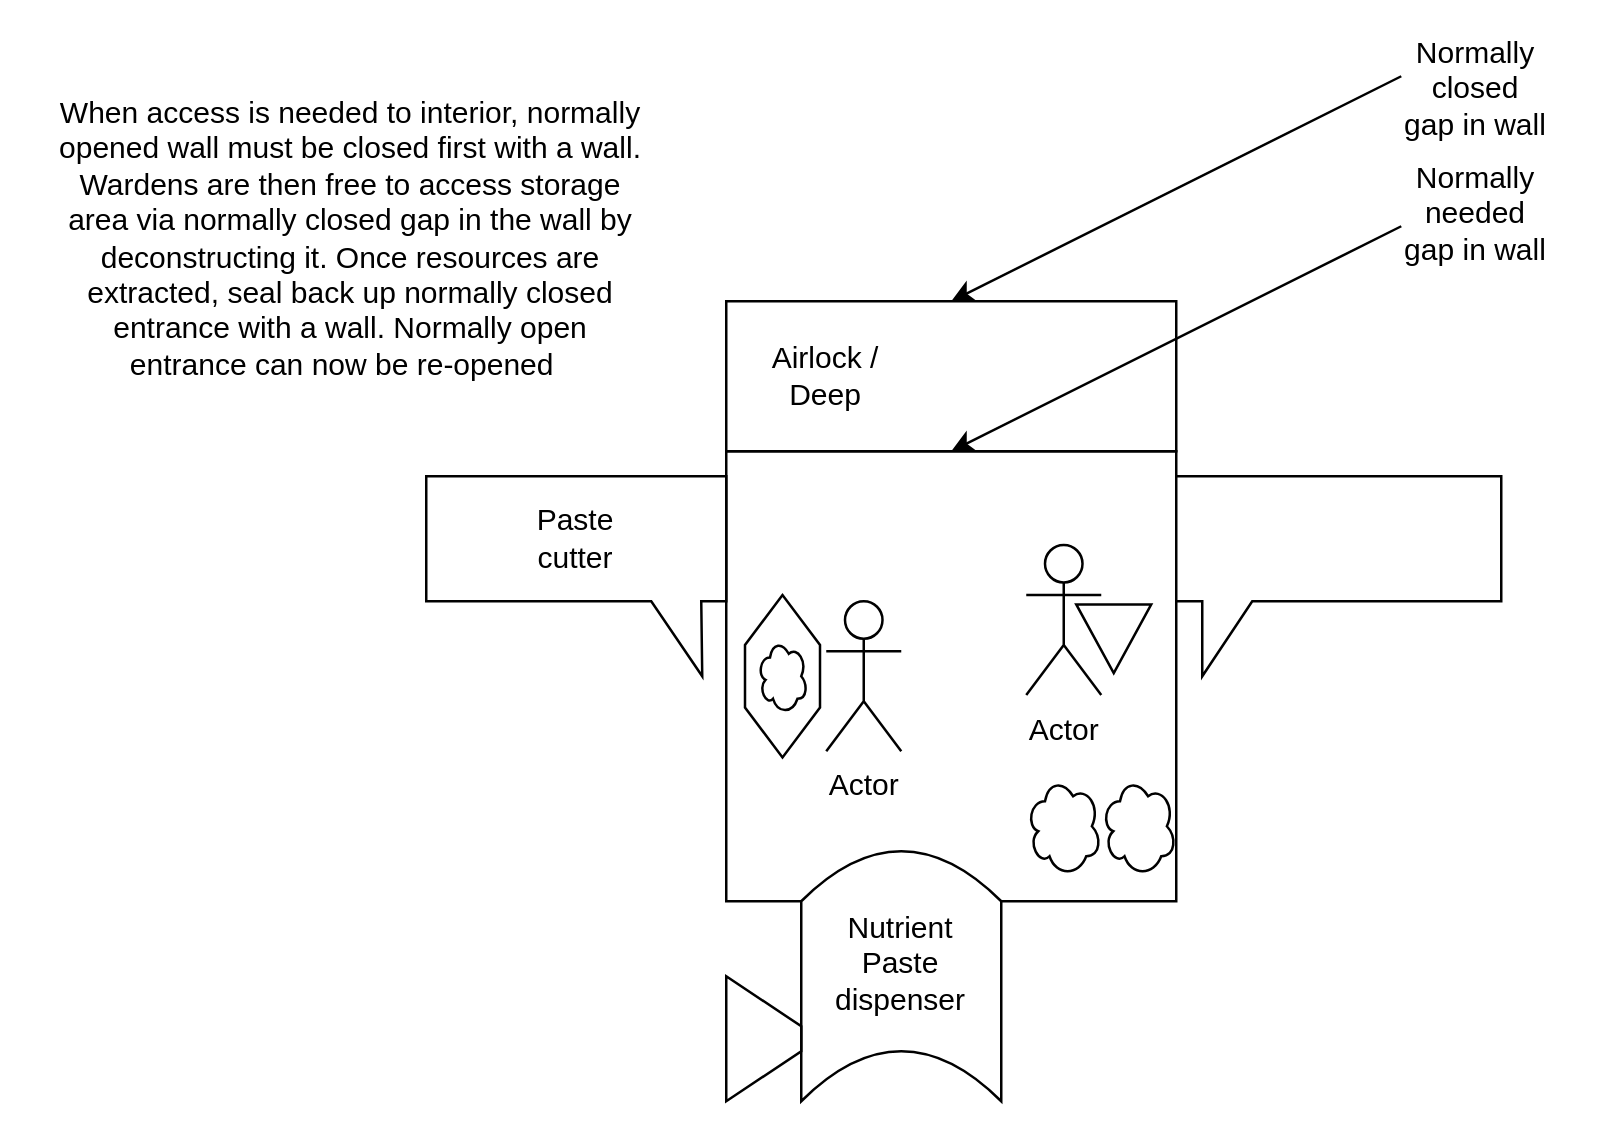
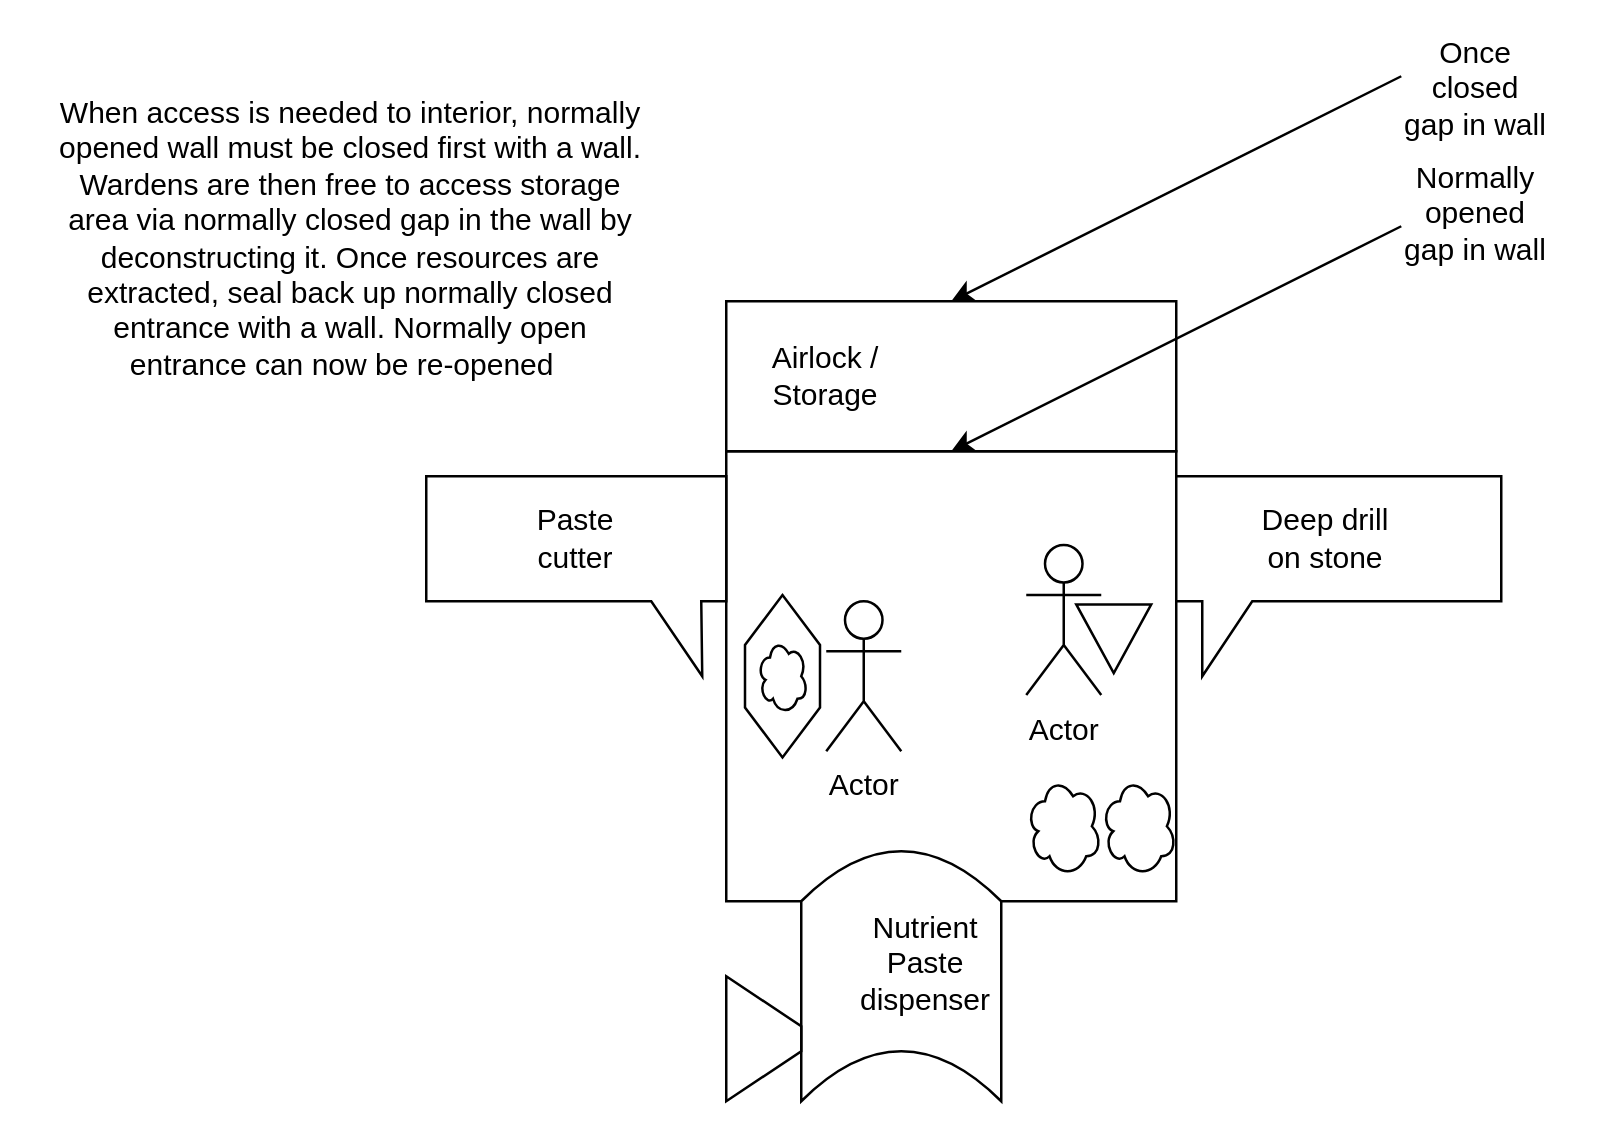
- <mxCell id="21" value="Normally closed gap in wall" style="text;html=1;align=center;verticalAlign=middle;whiteSpace=wrap;rounded=0;" vertex="1" parent="1"><mxGeometry x="560" y="20" width="60" height="30" as="geometry" /></mxCell>
+ <mxCell id="21" value="Once closed gap in wall" style="text;html=1;align=center;verticalAlign=middle;whiteSpace=wrap;rounded=0;" vertex="1" parent="1"><mxGeometry x="560" y="20" width="60" height="30" as="geometry" /></mxCell>
- <mxCell id="22" value="Normally needed gap in wall" style="text;html=1;align=center;verticalAlign=middle;whiteSpace=wrap;rounded=0;" vertex="1" parent="1"><mxGeometry x="560" y="70" width="60" height="30" as="geometry" /></mxCell>
+ <mxCell id="22" value="Normally opened gap in wall" style="text;html=1;align=center;verticalAlign=middle;whiteSpace=wrap;rounded=0;" vertex="1" parent="1"><mxGeometry x="560" y="70" width="60" height="30" as="geometry" /></mxCell>
- <mxCell id="13" value="Airlock / Deep" style="text;html=1;align=center;verticalAlign=middle;whiteSpace=wrap;rounded=0;" vertex="1" parent="1"><mxGeometry x="300" y="135" width="60" height="30" as="geometry" /></mxCell>
+ <mxCell id="13" value="Airlock / Storage" style="text;html=1;align=center;verticalAlign=middle;whiteSpace=wrap;rounded=0;" vertex="1" parent="1"><mxGeometry x="300" y="135" width="60" height="30" as="geometry" /></mxCell>
+ <mxCell id="18" value="Deep drill on stone" style="text;html=1;align=center;verticalAlign=middle;whiteSpace=wrap;rounded=0;" vertex="1" parent="1"><mxGeometry x="500" y="200" width="60" height="30" as="geometry" /></mxCell>
- <mxCell id="14" value="Nutrient Paste dispenser" style="text;html=1;align=center;verticalAlign=middle;whiteSpace=wrap;rounded=0;" vertex="1" parent="1"><mxGeometry x="330" y="370" width="60" height="30" as="geometry" /></mxCell>
+ <mxCell id="14" value="Nutrient Paste dispenser" style="text;html=1;align=center;verticalAlign=middle;whiteSpace=wrap;rounded=0;" vertex="1" parent="1"><mxGeometry x="340" y="370" width="60" height="30" as="geometry" /></mxCell>
